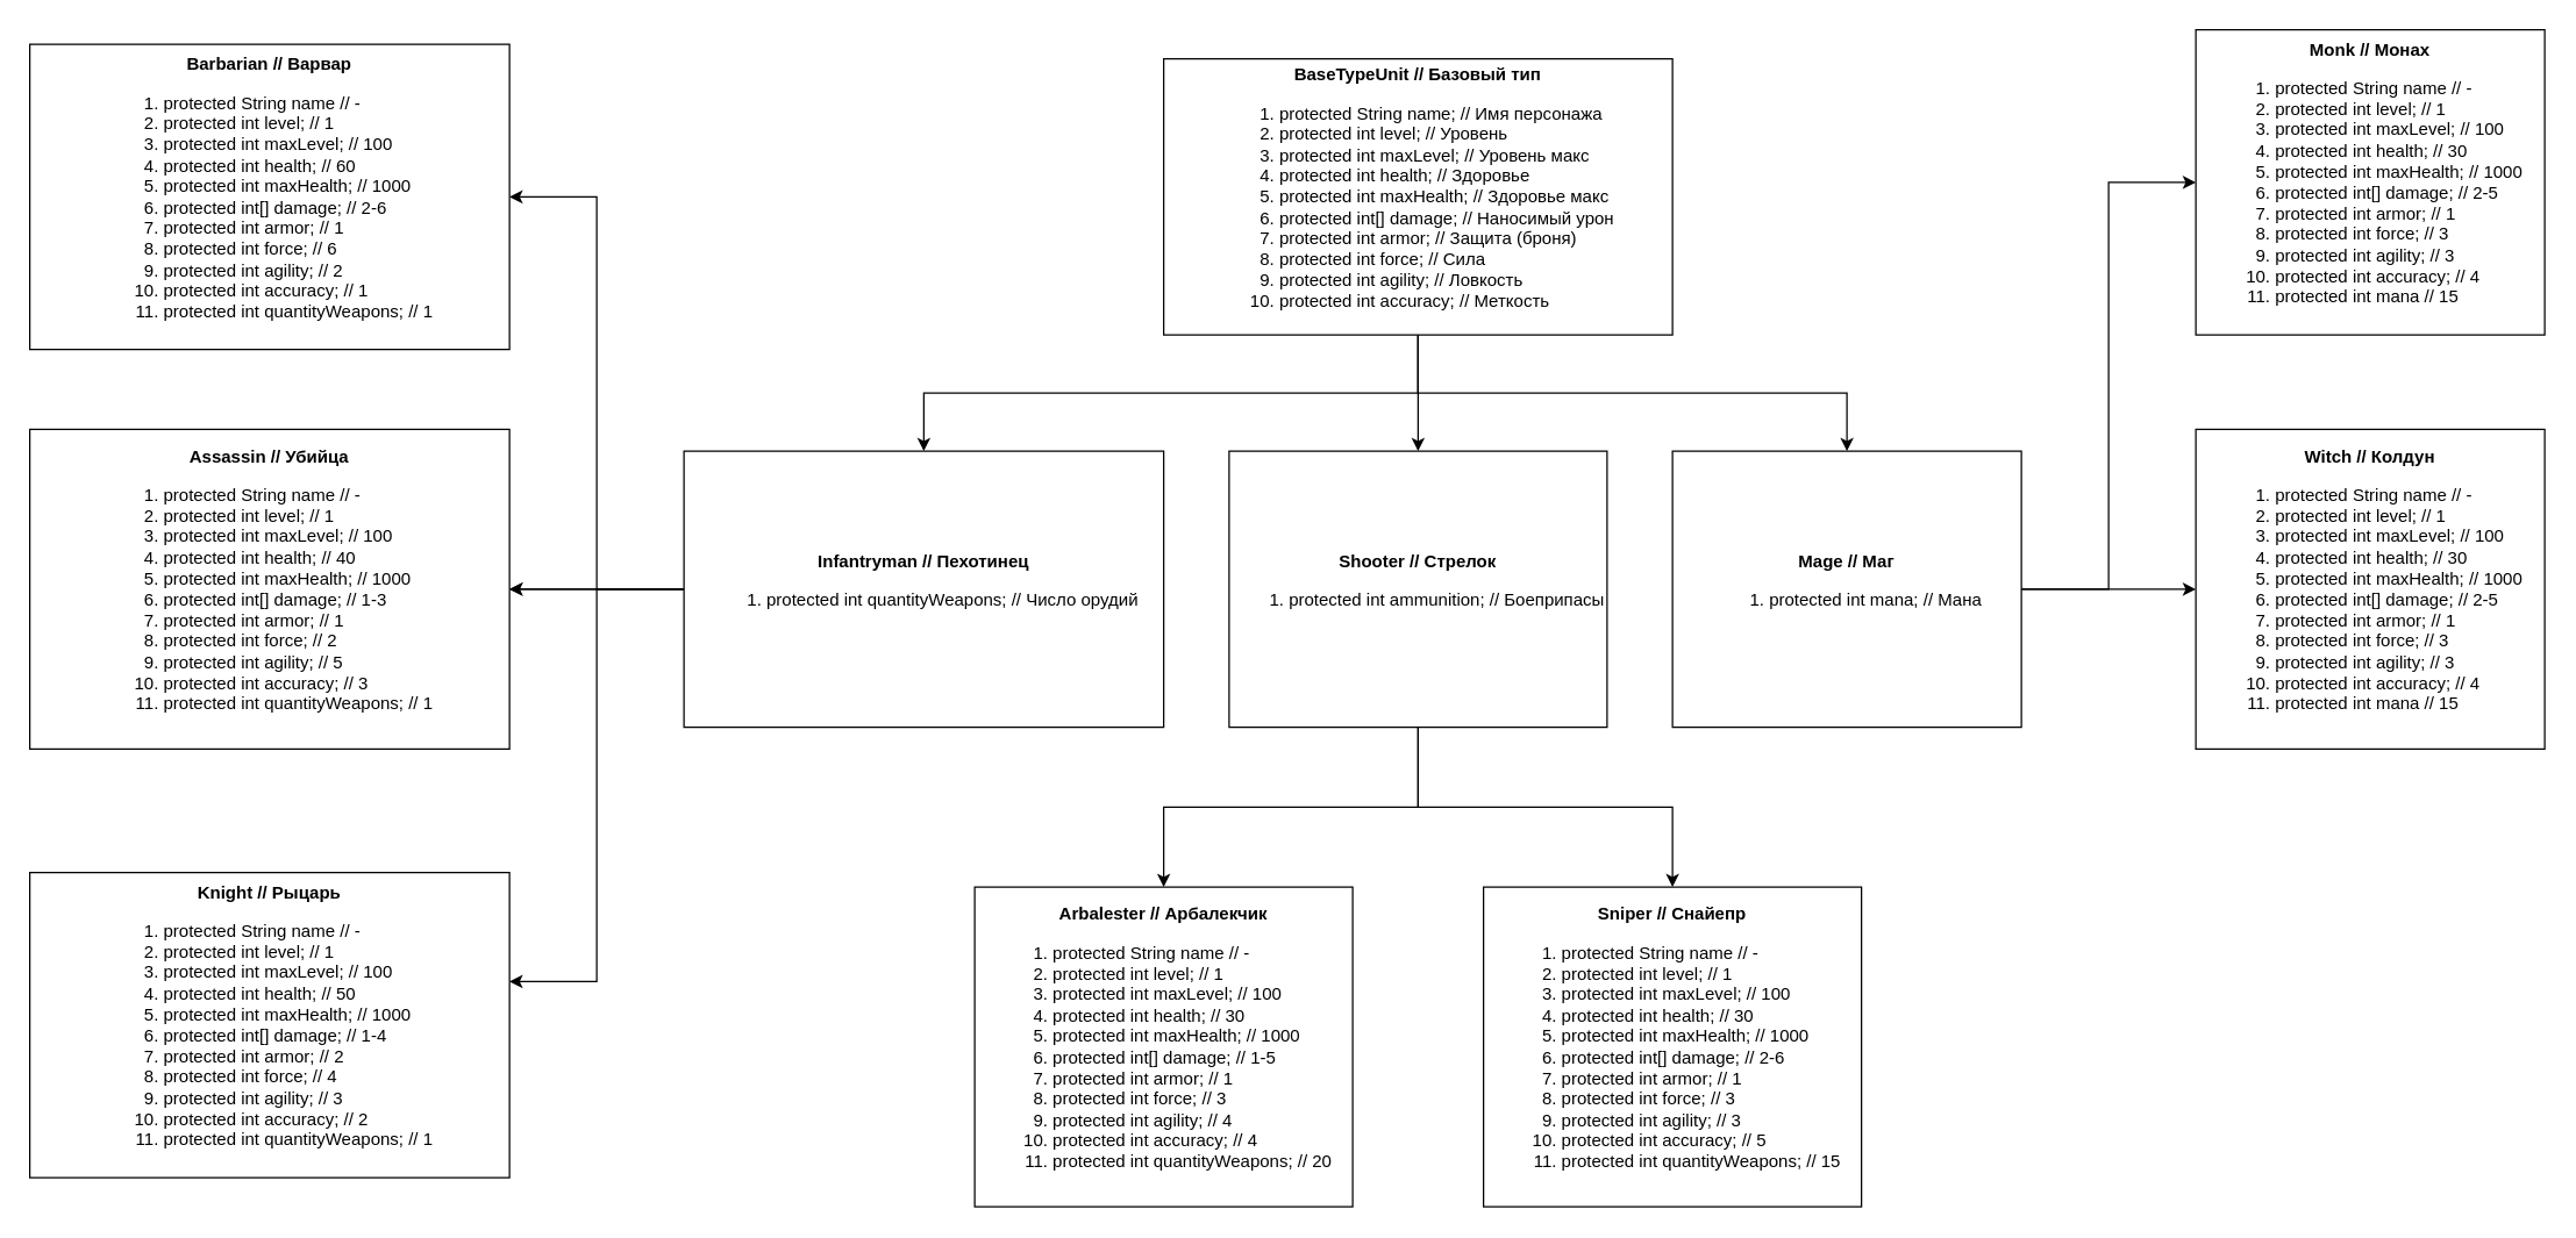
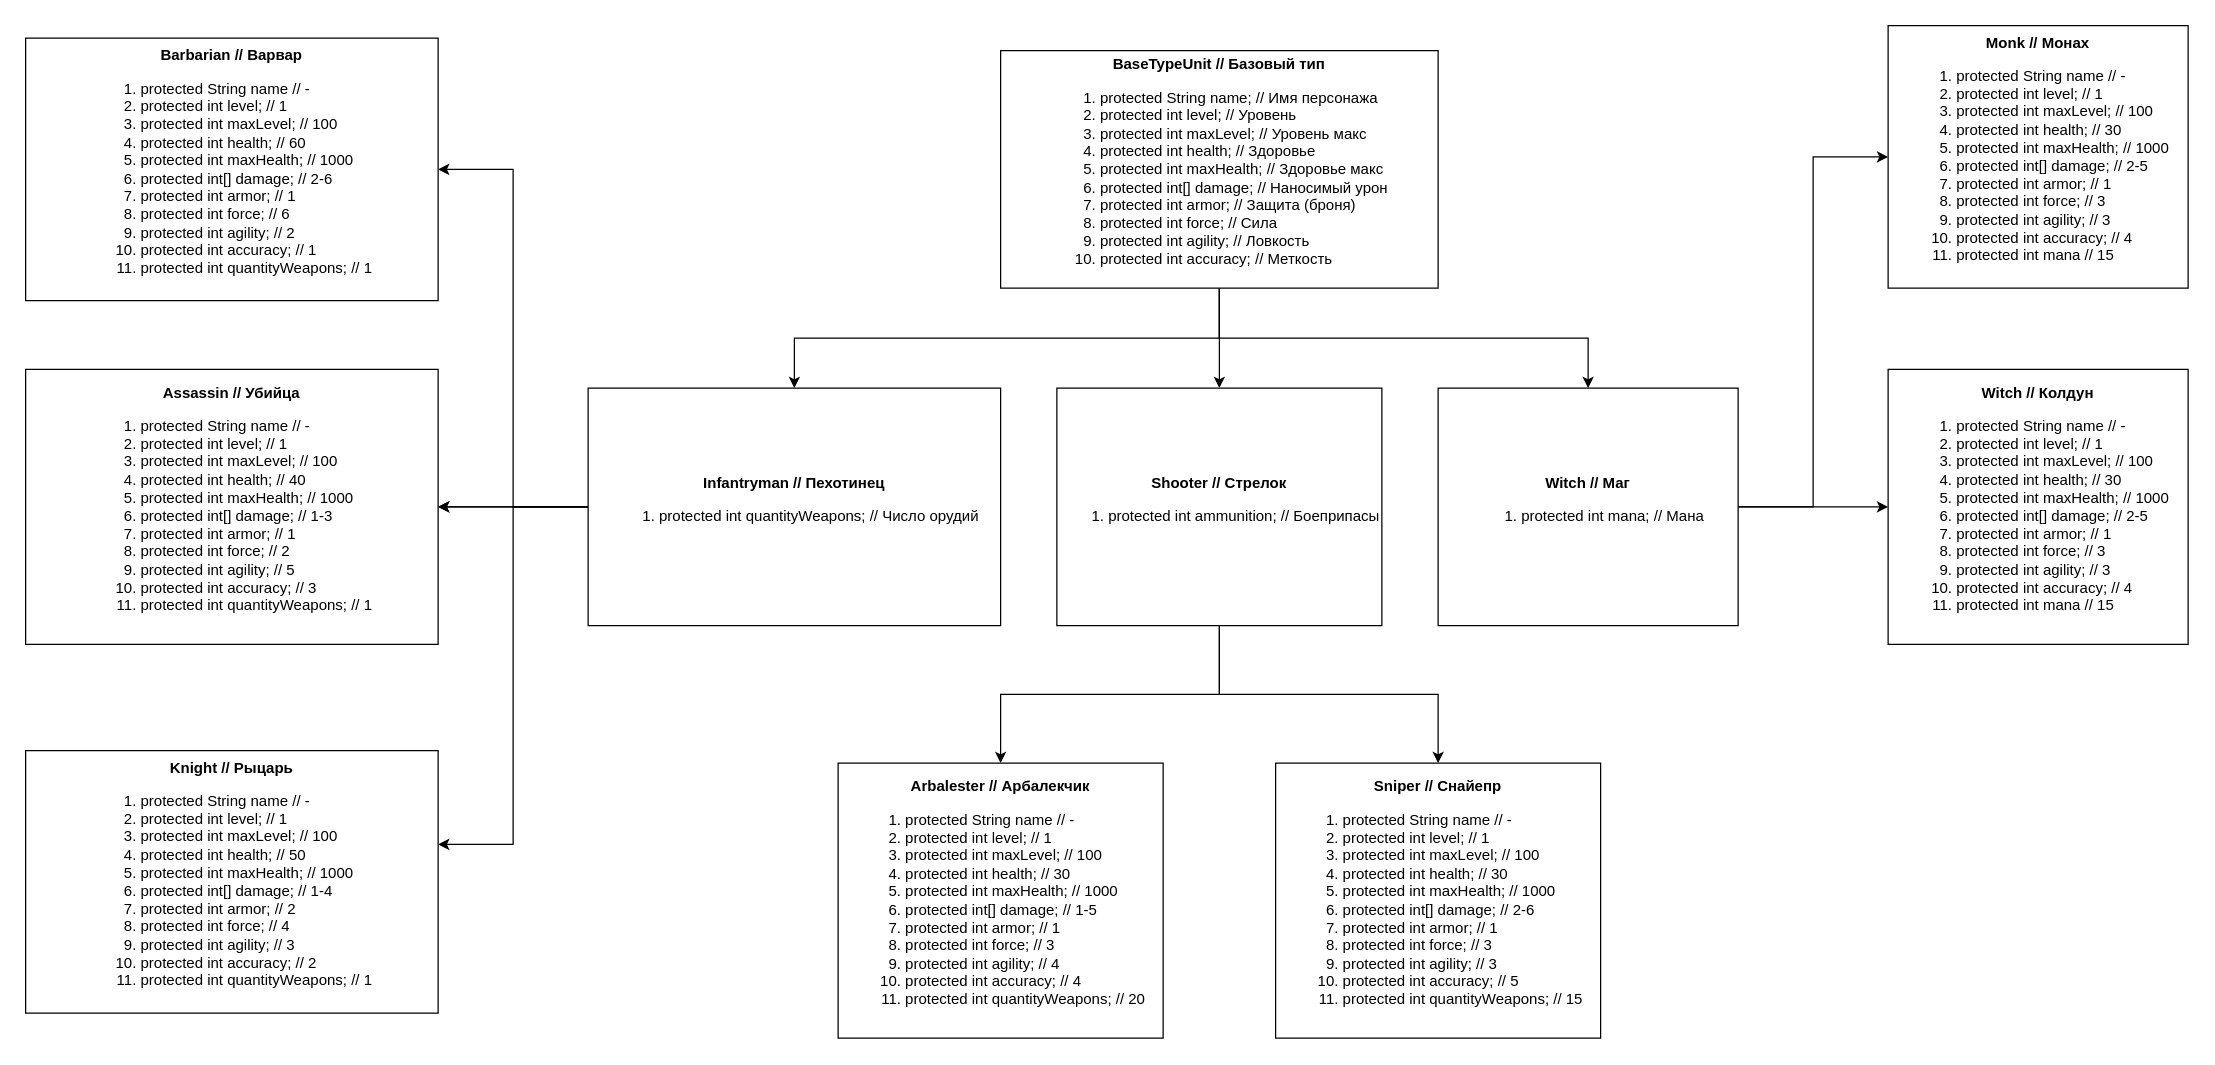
- <mxCell id="8" value="&lt;b&gt;Mage // Маг&lt;br&gt;&lt;/b&gt;&lt;div&gt;&lt;ol&gt;&lt;li style=&quot;text-align: left;&quot;&gt;protected int mana; // Мана&lt;/li&gt;&lt;/ol&gt;&lt;/div&gt;" style="rounded=0;whiteSpace=wrap;html=1;" vertex="1" parent="1"><mxGeometry x="1150" y="310" width="240" height="190" as="geometry" /></mxCell>
+ <mxCell id="8" value="&lt;b&gt;Witch // Маг&lt;br&gt;&lt;/b&gt;&lt;div&gt;&lt;ol&gt;&lt;li style=&quot;text-align: left;&quot;&gt;protected int mana; // Мана&lt;/li&gt;&lt;/ol&gt;&lt;/div&gt;" style="rounded=0;whiteSpace=wrap;html=1;" vertex="1" parent="1"><mxGeometry x="1150" y="310" width="240" height="190" as="geometry" /></mxCell>
